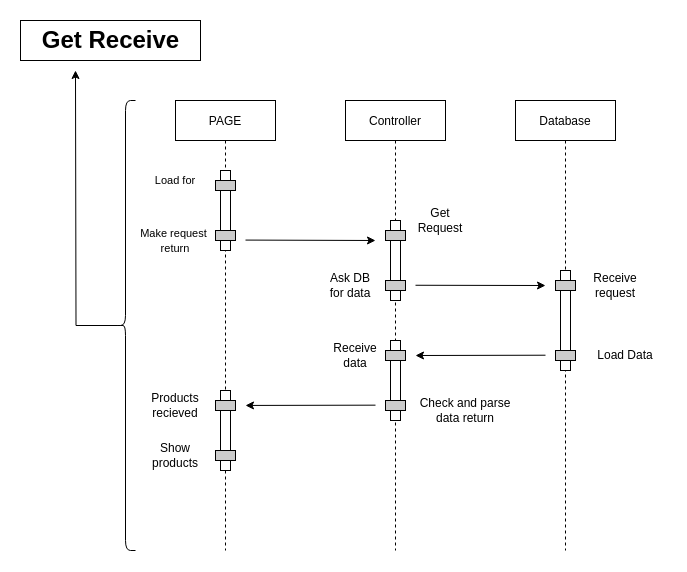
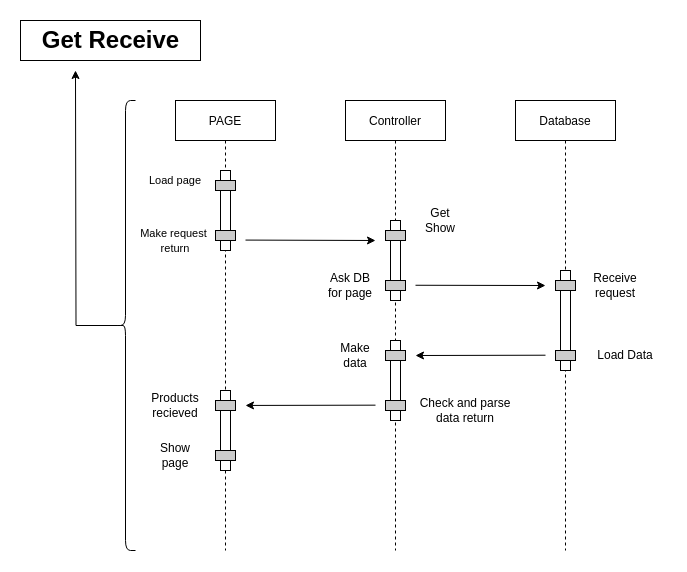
- <mxCell id="11" value="&lt;font style=&quot;font-size: 11px&quot;&gt;Load for&lt;/font&gt;" style="text;html=1;strokeColor=none;fillColor=none;align=center;verticalAlign=middle;whiteSpace=wrap;rounded=0;" parent="1" vertex="1"><mxGeometry x="145" y="170" width="60" height="20" as="geometry" /></mxCell>
+ <mxCell id="11" value="&lt;font style=&quot;font-size: 11px&quot;&gt;Load page&lt;/font&gt;" style="text;html=1;strokeColor=none;fillColor=none;align=center;verticalAlign=middle;whiteSpace=wrap;rounded=0;" parent="1" vertex="1"><mxGeometry x="145" y="170" width="60" height="20" as="geometry" /></mxCell>
- <mxCell id="13" value="Get&lt;br&gt;Request" style="text;html=1;strokeColor=none;fillColor=none;align=center;verticalAlign=middle;whiteSpace=wrap;rounded=0;" parent="1" vertex="1"><mxGeometry x="415" y="210" width="50" height="20" as="geometry" /></mxCell>
+ <mxCell id="13" value="Get&lt;br&gt;Show" style="text;html=1;strokeColor=none;fillColor=none;align=center;verticalAlign=middle;whiteSpace=wrap;rounded=0;" parent="1" vertex="1"><mxGeometry x="415" y="210" width="50" height="20" as="geometry" /></mxCell>
- <mxCell id="17" value="Ask DB for data" style="text;html=1;strokeColor=none;fillColor=none;align=center;verticalAlign=middle;whiteSpace=wrap;rounded=0;" parent="1" vertex="1"><mxGeometry x="325" y="275" width="50" height="20" as="geometry" /></mxCell>
+ <mxCell id="17" value="Ask DB for page" style="text;html=1;strokeColor=none;fillColor=none;align=center;verticalAlign=middle;whiteSpace=wrap;rounded=0;" parent="1" vertex="1"><mxGeometry x="325" y="275" width="50" height="20" as="geometry" /></mxCell>
- <mxCell id="26" value="Receive data" style="text;html=1;strokeColor=none;fillColor=none;align=center;verticalAlign=middle;whiteSpace=wrap;rounded=0;" parent="1" vertex="1"><mxGeometry x="335" y="345" width="40" height="20" as="geometry" /></mxCell>
+ <mxCell id="26" value="Make data" style="text;html=1;strokeColor=none;fillColor=none;align=center;verticalAlign=middle;whiteSpace=wrap;rounded=0;" parent="1" vertex="1"><mxGeometry x="335" y="345" width="40" height="20" as="geometry" /></mxCell>
- <mxCell id="34" value="Show&lt;br&gt;products" style="text;html=1;strokeColor=none;fillColor=none;align=center;verticalAlign=middle;whiteSpace=wrap;rounded=0;" parent="1" vertex="1"><mxGeometry x="155" y="445" width="40" height="20" as="geometry" /></mxCell>
+ <mxCell id="34" value="Show&lt;br&gt;page" style="text;html=1;strokeColor=none;fillColor=none;align=center;verticalAlign=middle;whiteSpace=wrap;rounded=0;" parent="1" vertex="1"><mxGeometry x="155" y="445" width="40" height="20" as="geometry" /></mxCell>
